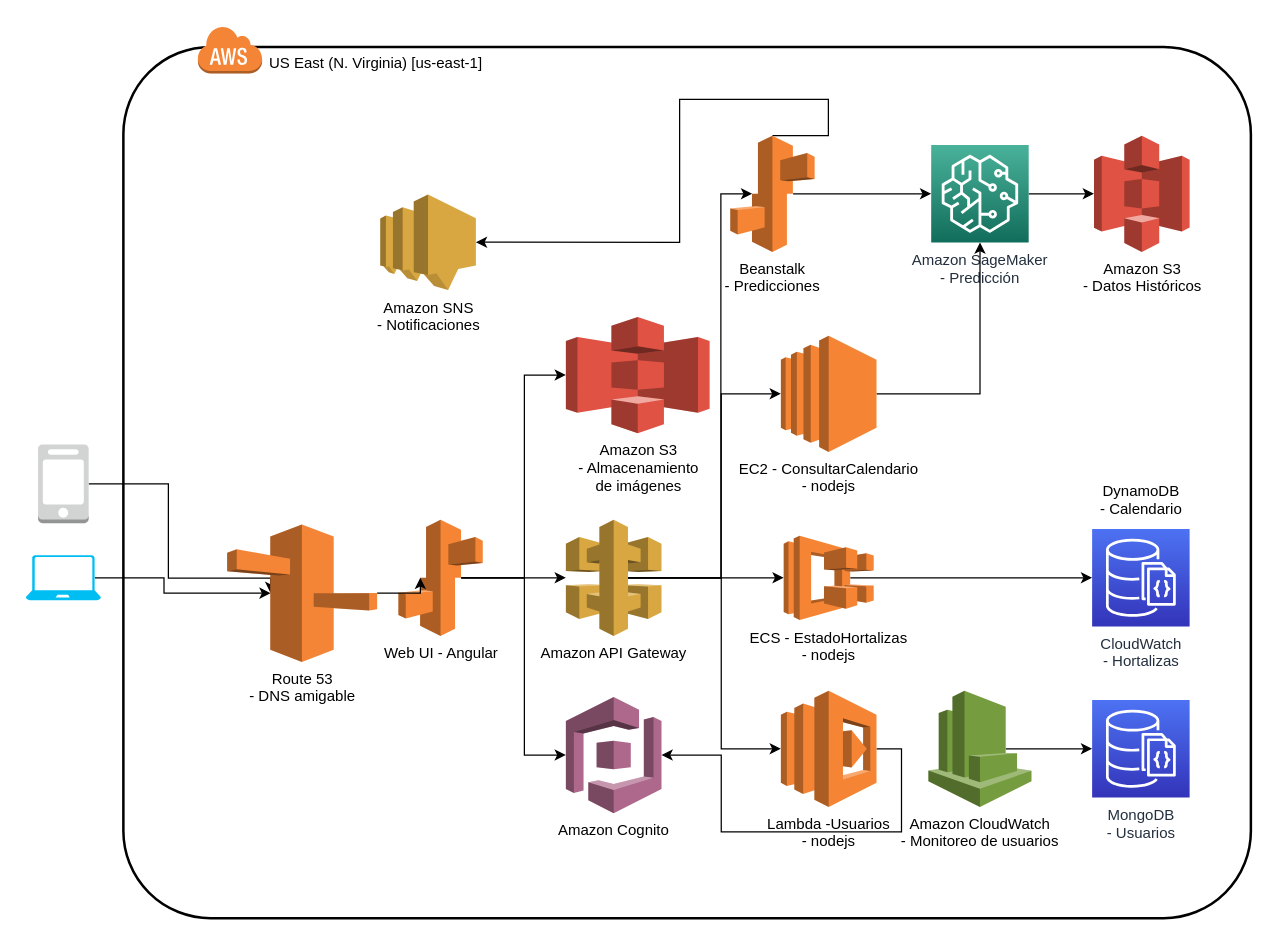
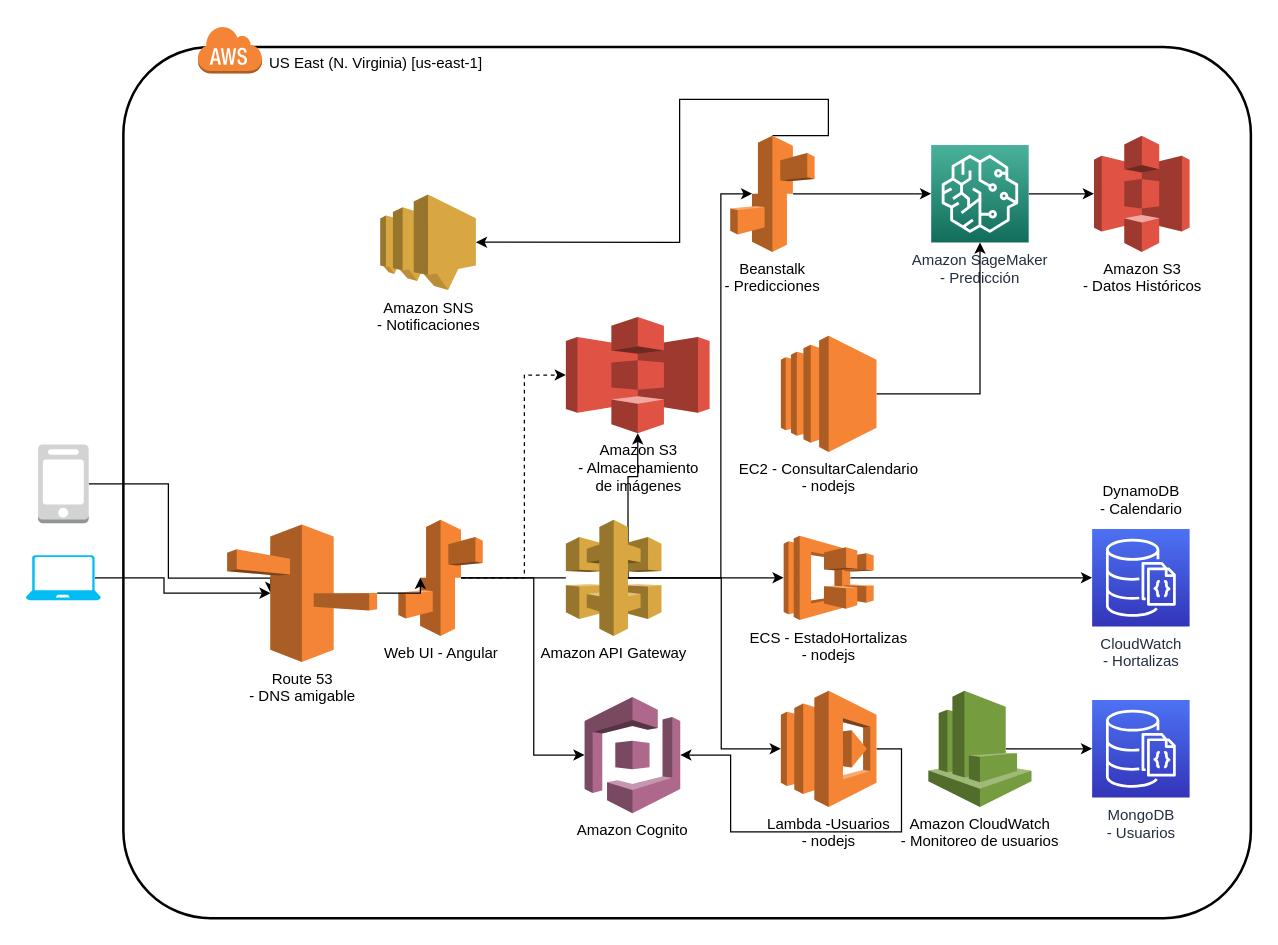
- <mxCell id="16" style="edgeStyle=orthogonalEdgeStyle;rounded=0;orthogonalLoop=1;jettySize=auto;html=1;exitX=0.65;exitY=0.5;exitDx=0;exitDy=0;exitPerimeter=0;entryX=0;entryY=0.5;entryDx=0;entryDy=0;entryPerimeter=0;" edge="1" parent="1" source="18" target="31"><mxGeometry relative="1" as="geometry" /></mxCell>
+ <mxCell id="16" style="edgeStyle=orthogonalEdgeStyle;rounded=0;orthogonalLoop=1;jettySize=auto;html=1;exitX=0.65;exitY=0.5;exitDx=0;exitDy=0;exitPerimeter=0;" edge="1" parent="1" source="18" target="39"><mxGeometry relative="1" as="geometry" /></mxCell>
- <mxCell id="11" style="edgeStyle=orthogonalEdgeStyle;rounded=0;orthogonalLoop=1;jettySize=auto;html=1;exitX=0.745;exitY=0.5;exitDx=0;exitDy=0;exitPerimeter=0;entryX=0;entryY=0.5;entryDx=0;entryDy=0;entryPerimeter=0;" edge="1" parent="1" source="12" target="39"><mxGeometry relative="1" as="geometry" /></mxCell>
+ <mxCell id="11" style="edgeStyle=orthogonalEdgeStyle;rounded=0;orthogonalLoop=1;jettySize=auto;html=1;exitX=0.745;exitY=0.5;exitDx=0;exitDy=0;exitPerimeter=0;entryX=0;entryY=0.5;entryDx=0;entryDy=0;entryPerimeter=0;dashed=1;" edge="1" parent="1" source="12" target="39"><mxGeometry relative="1" as="geometry" /></mxCell>
- <mxCell id="9" style="edgeStyle=orthogonalEdgeStyle;rounded=0;orthogonalLoop=1;jettySize=auto;html=1;exitX=0.745;exitY=0.5;exitDx=0;exitDy=0;exitPerimeter=0;" edge="1" parent="1" source="12" target="18"><mxGeometry relative="1" as="geometry" /></mxCell>
+ <mxCell id="9" style="edgeStyle=orthogonalEdgeStyle;rounded=0;orthogonalLoop=1;jettySize=auto;html=1;exitX=0.745;exitY=0.5;exitDx=0;exitDy=0;exitPerimeter=0;endArrow=none;" edge="1" parent="1" source="12" target="18"><mxGeometry relative="1" as="geometry" /></mxCell>
- <mxCell id="13" value="Amazon Cognito" style="outlineConnect=0;dashed=0;verticalLabelPosition=bottom;verticalAlign=top;align=center;html=1;shape=mxgraph.aws3.cognito;fillColor=#AD688B;gradientColor=none;" vertex="1" parent="1"><mxGeometry x="452" y="557" width="76.5" height="93" as="geometry" /></mxCell>
+ <mxCell id="13" value="Amazon Cognito" style="outlineConnect=0;dashed=0;verticalLabelPosition=bottom;verticalAlign=top;align=center;html=1;shape=mxgraph.aws3.cognito;fillColor=#AD688B;gradientColor=none;" vertex="1" parent="1"><mxGeometry x="467" y="557" width="76.5" height="93" as="geometry" /></mxCell>
